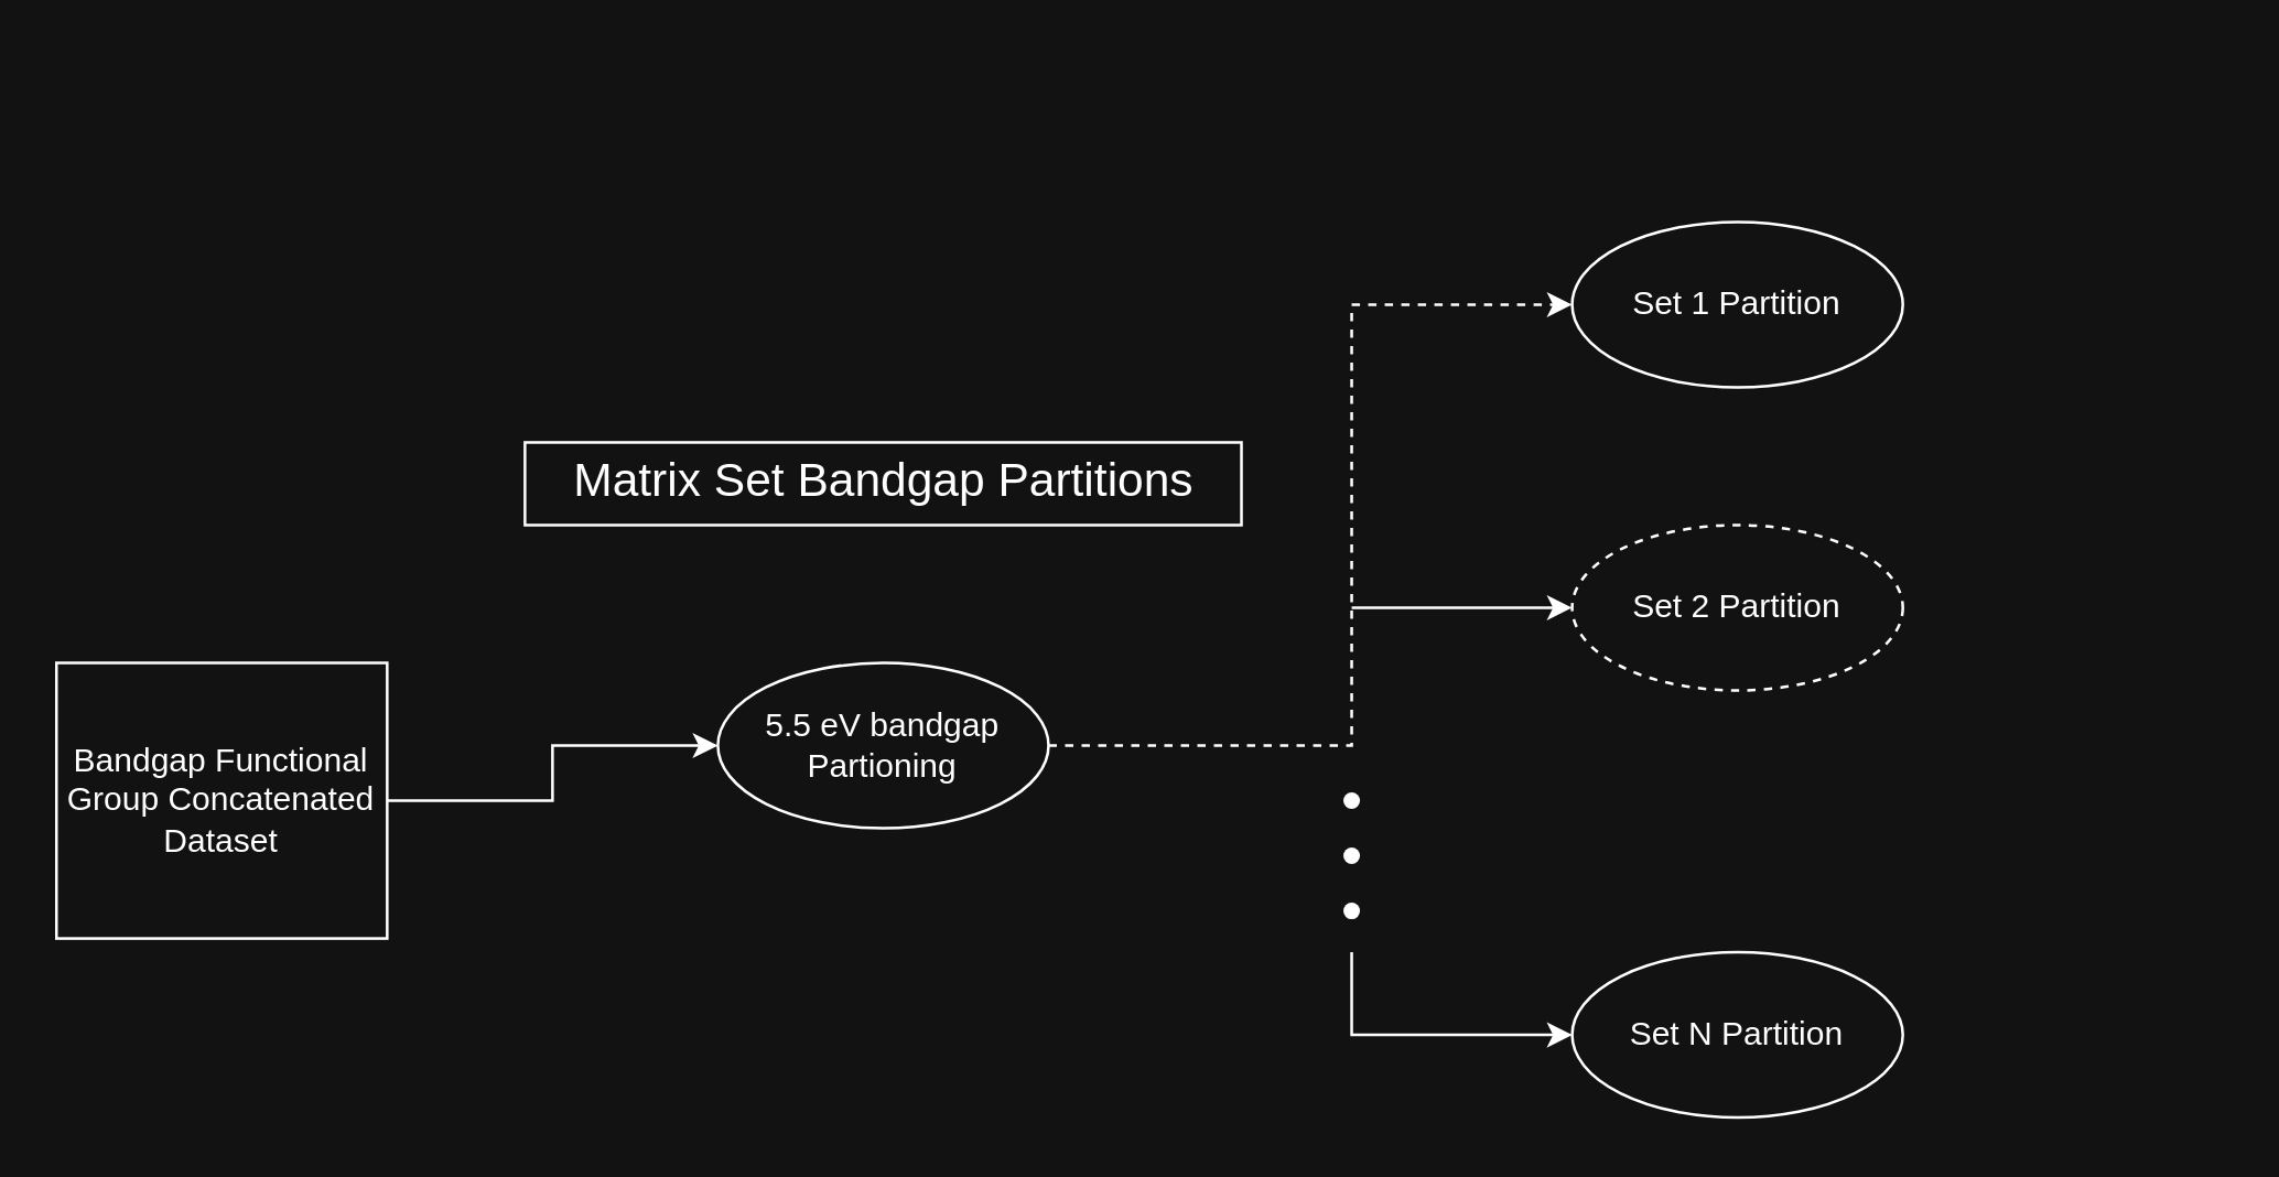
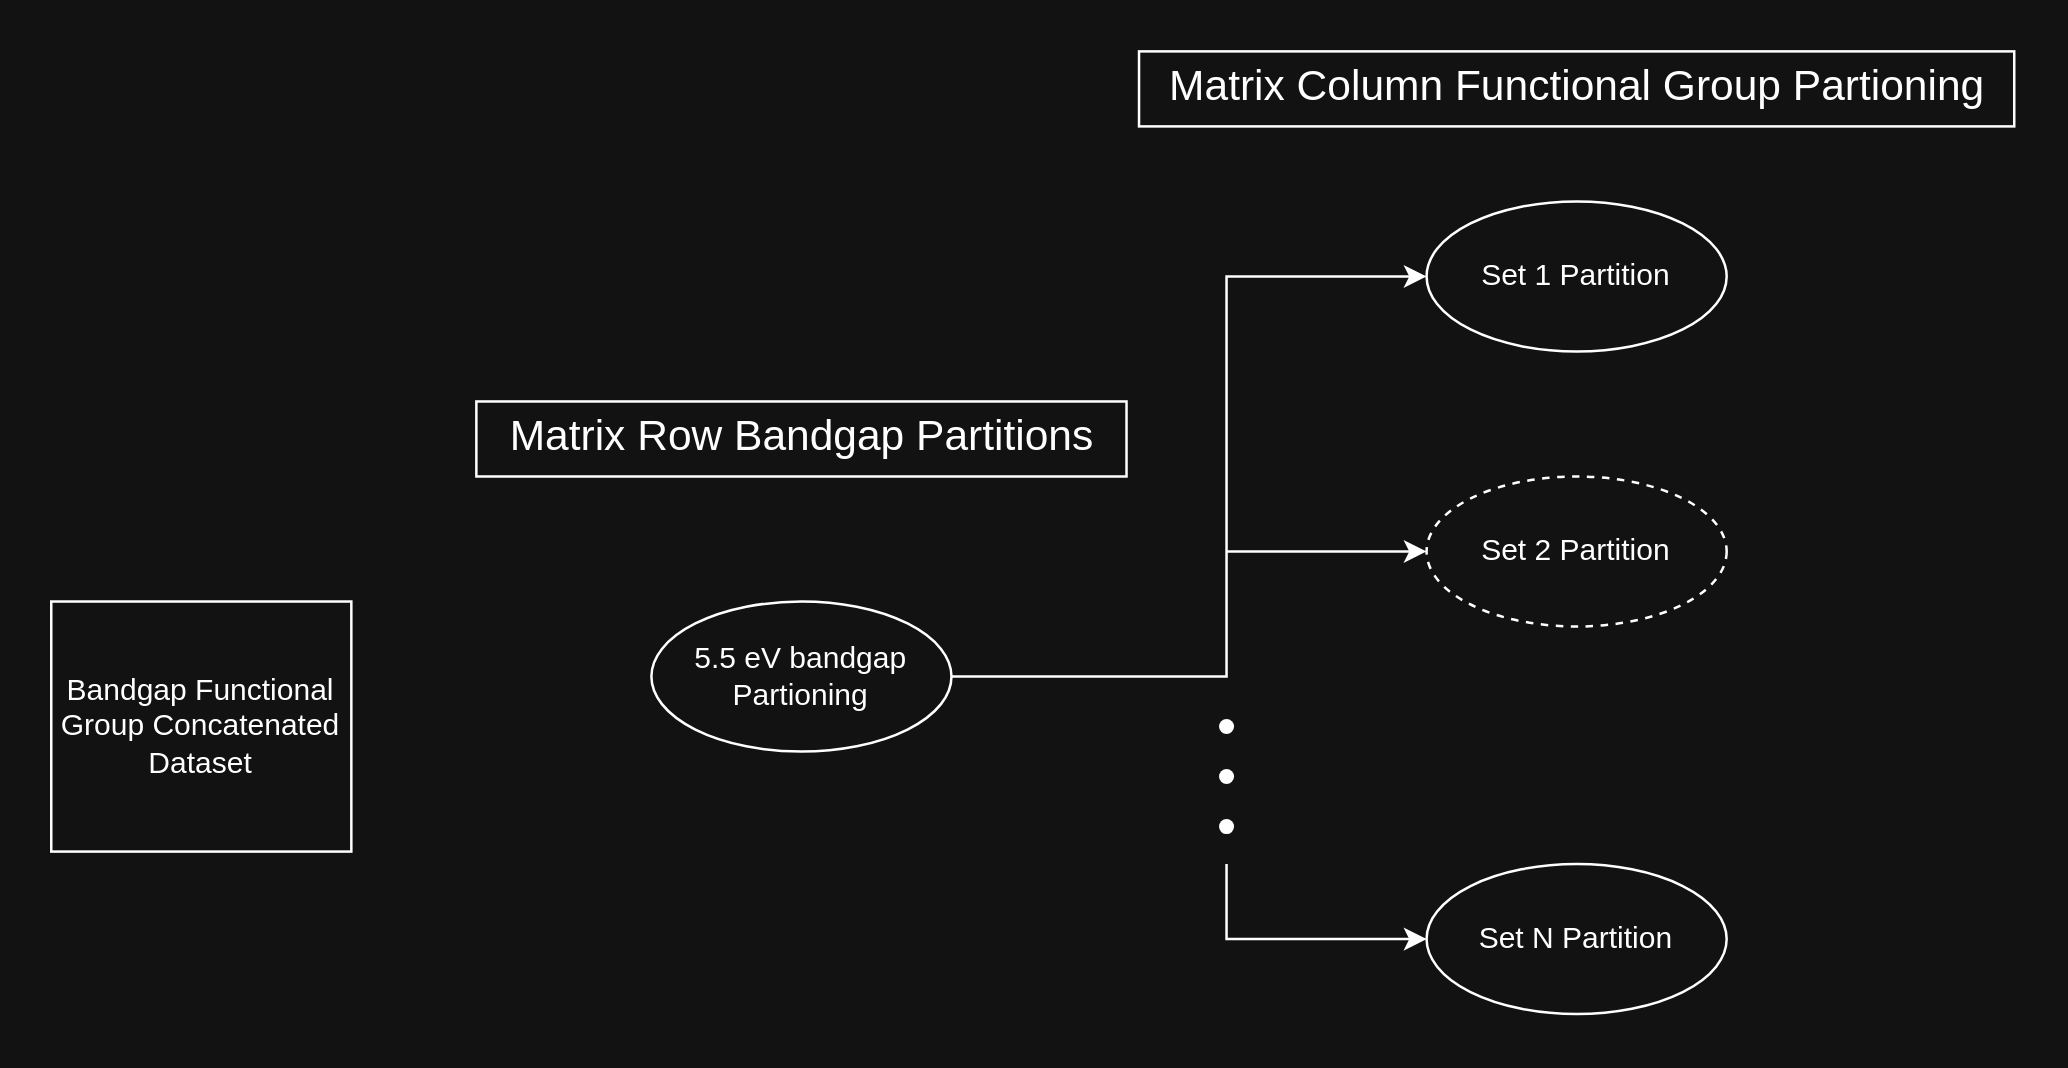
+ <mxCell id="7" value="&lt;font style=&quot;font-size: 17px;&quot;&gt;Matrix Column Functional Group Partioning&lt;/font&gt;" style="text;html=1;align=center;verticalAlign=middle;resizable=0;points=[];autosize=1;strokeColor=#FFFFFF;fillColor=#121212;fontColor=#FFFFFF;" vertex="1" parent="1"><mxGeometry x="455" y="20" width="350" height="30" as="geometry" /></mxCell>
- <mxCell id="4" value="" style="edgeStyle=orthogonalEdgeStyle;rounded=0;orthogonalLoop=1;jettySize=auto;html=1;entryX=0;entryY=0.5;entryDx=0;entryDy=0;labelBackgroundColor=#FFFFFF;fontColor=#FFFFFF;strokeColor=#FFFFFF;dashed=1;" edge="1" parent="1" source="5" target="6"><mxGeometry relative="1" as="geometry"><mxPoint x="560" y="110" as="targetPoint" /><Array as="points"><mxPoint x="490" y="270" /><mxPoint x="490" y="110" /></Array></mxGeometry></mxCell>
+ <mxCell id="4" value="" style="edgeStyle=orthogonalEdgeStyle;rounded=0;orthogonalLoop=1;jettySize=auto;html=1;entryX=0;entryY=0.5;entryDx=0;entryDy=0;labelBackgroundColor=#FFFFFF;fontColor=#FFFFFF;strokeColor=#FFFFFF;" edge="1" parent="1" source="5" target="6"><mxGeometry relative="1" as="geometry"><mxPoint x="560" y="110" as="targetPoint" /><Array as="points"><mxPoint x="490" y="270" /><mxPoint x="490" y="110" /></Array></mxGeometry></mxCell>
- <mxCell id="15" value="Matrix Set Bandgap Partitions" style="text;html=1;align=center;verticalAlign=middle;resizable=0;points=[];autosize=1;strokeColor=#FFFFFF;fillColor=#121212;fontSize=17;fontColor=#FFFFFF;" vertex="1" parent="1"><mxGeometry x="190" y="160" width="260" height="30" as="geometry" /></mxCell>
+ <mxCell id="15" value="Matrix Row Bandgap Partitions" style="text;html=1;align=center;verticalAlign=middle;resizable=0;points=[];autosize=1;strokeColor=#FFFFFF;fillColor=#121212;fontSize=17;fontColor=#FFFFFF;" vertex="1" parent="1"><mxGeometry x="190" y="160" width="260" height="30" as="geometry" /></mxCell>
- <mxCell id="2" value="" style="edgeStyle=orthogonalEdgeStyle;rounded=0;orthogonalLoop=1;jettySize=auto;html=1;entryX=0;entryY=0.5;entryDx=0;entryDy=0;labelBackgroundColor=#FFFFFF;fontColor=#FFFFFF;strokeColor=#FFFFFF;" edge="1" parent="1" source="3" target="5"><mxGeometry relative="1" as="geometry"><mxPoint x="250" y="270" as="targetPoint" /></mxGeometry></mxCell>
